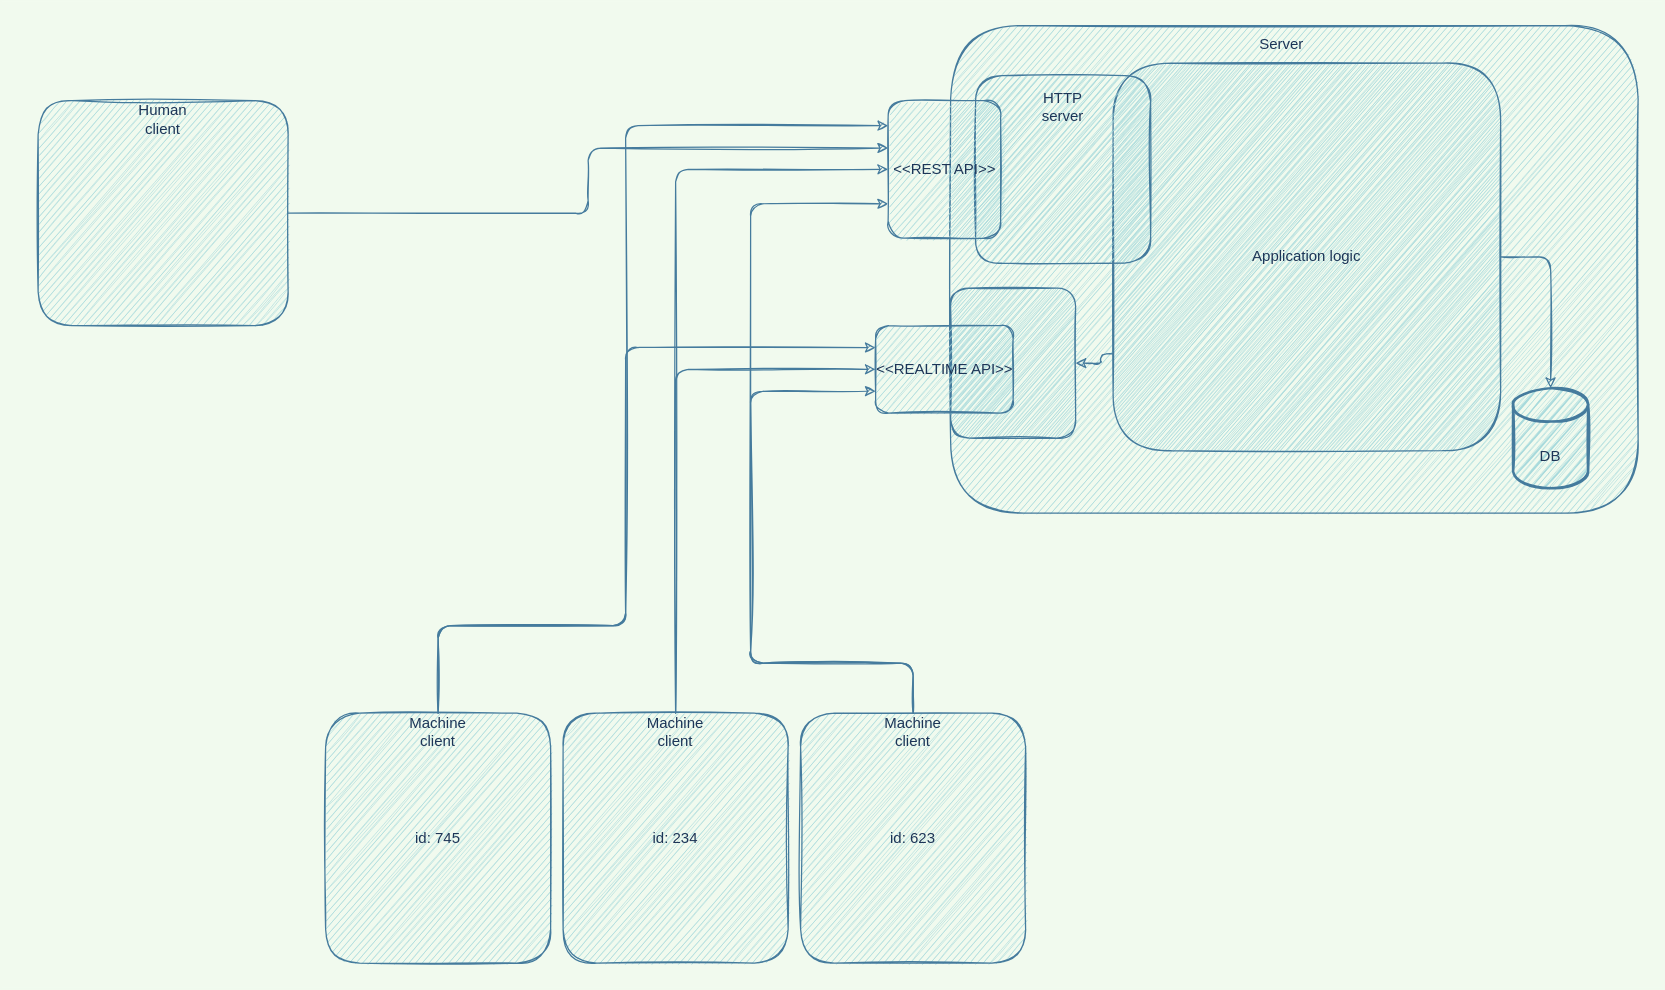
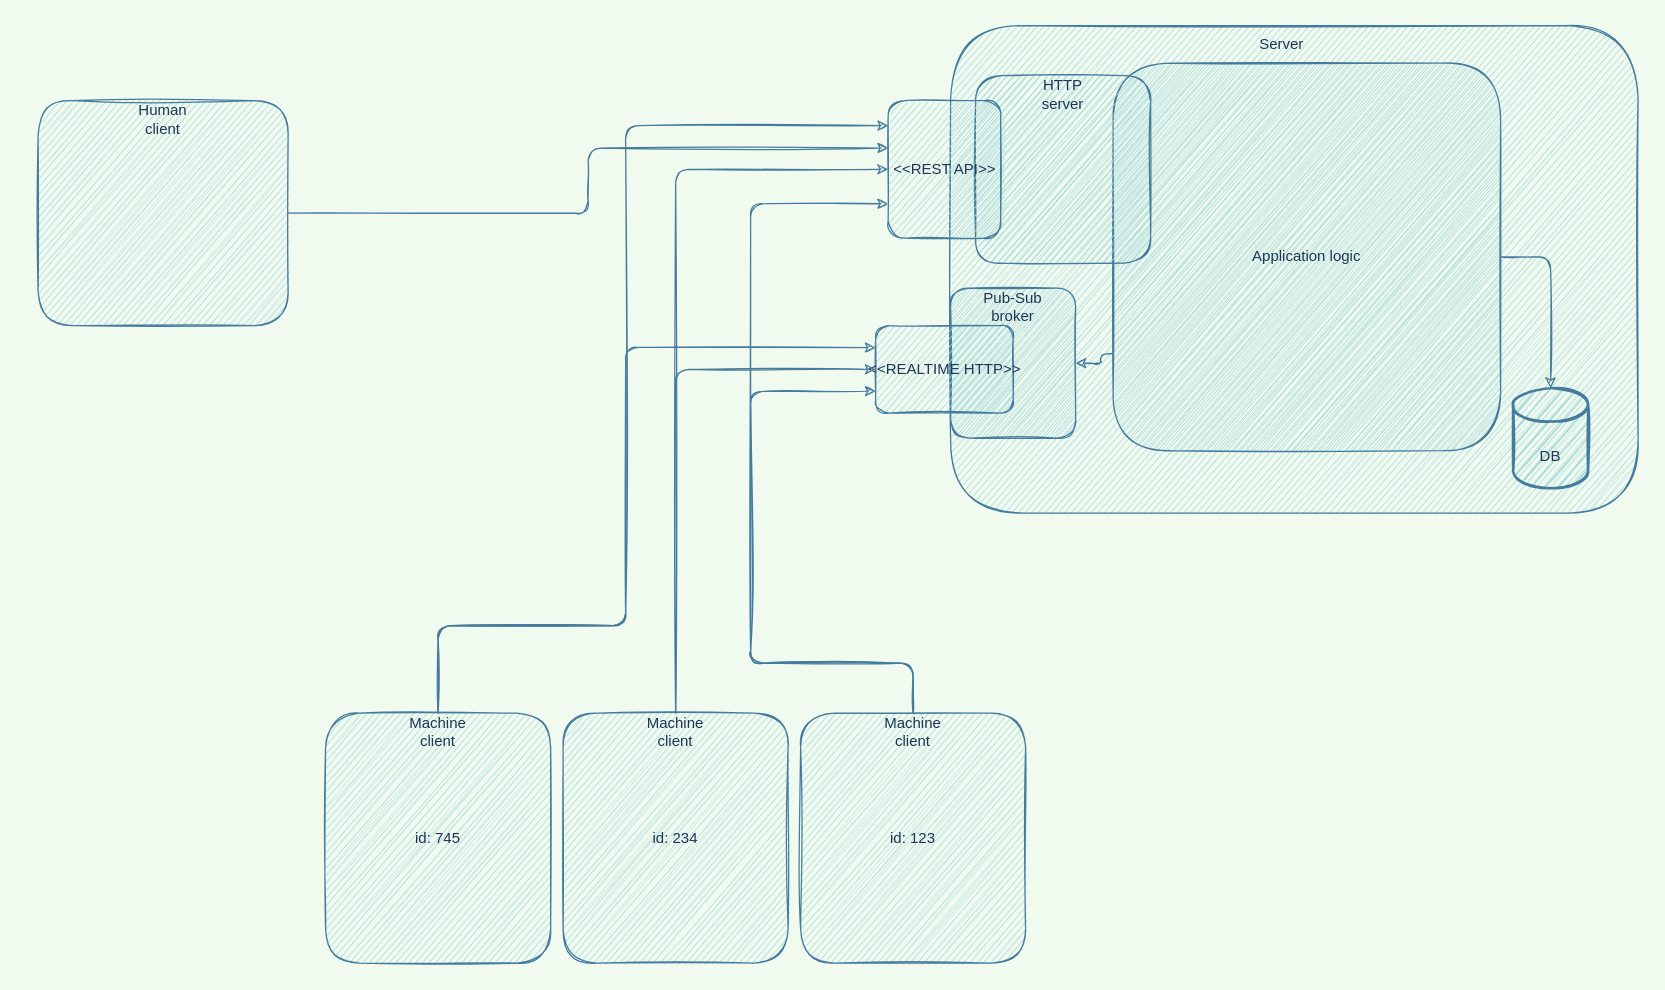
- <mxCell id="8" value="HTTP server" style="text;html=1;strokeColor=none;fillColor=none;align=center;verticalAlign=middle;whiteSpace=wrap;rounded=1;fontColor=#1D3557;sketch=1;" vertex="1" parent="6"><mxGeometry x="40" y="10" width="60" height="30" as="geometry" /></mxCell>
+ <mxCell id="8" value="HTTP server" style="text;html=1;strokeColor=none;fillColor=none;align=center;verticalAlign=middle;whiteSpace=wrap;rounded=1;fontColor=#1D3557;sketch=1;" vertex="1" parent="6"><mxGeometry x="40" width="60" height="30" as="geometry" /></mxCell>
+ <mxCell id="11" value="Pub-Sub broker" style="text;html=1;strokeColor=none;fillColor=none;align=center;verticalAlign=middle;whiteSpace=wrap;rounded=1;fontColor=#1D3557;sketch=1;" vertex="1" parent="9"><mxGeometry x="25" width="50" height="30" as="geometry" /></mxCell>
- <mxCell id="19" value="&amp;lt;&amp;lt;REALTIME API&amp;gt;&amp;gt;" style="html=1;fillColor=#A8DADC;strokeColor=#457B9D;fontColor=#1D3557;rounded=1;sketch=1;" vertex="1" parent="1"><mxGeometry x="700" y="260" width="110" height="70" as="geometry" /></mxCell>
+ <mxCell id="19" value="&amp;lt;&amp;lt;REALTIME HTTP&amp;gt;&amp;gt;" style="html=1;fillColor=#A8DADC;strokeColor=#457B9D;fontColor=#1D3557;rounded=1;sketch=1;" vertex="1" parent="1"><mxGeometry x="700" y="260" width="110" height="70" as="geometry" /></mxCell>
- <mxCell id="26" value="id: 623" style="rounded=1;whiteSpace=wrap;html=1;fillColor=#A8DADC;strokeColor=#457B9D;fontColor=#1D3557;sketch=1;" vertex="1" parent="25"><mxGeometry width="180" height="200" as="geometry" /></mxCell>
+ <mxCell id="26" value="id: 123" style="rounded=1;whiteSpace=wrap;html=1;fillColor=#A8DADC;strokeColor=#457B9D;fontColor=#1D3557;sketch=1;" vertex="1" parent="25"><mxGeometry width="180" height="200" as="geometry" /></mxCell>
